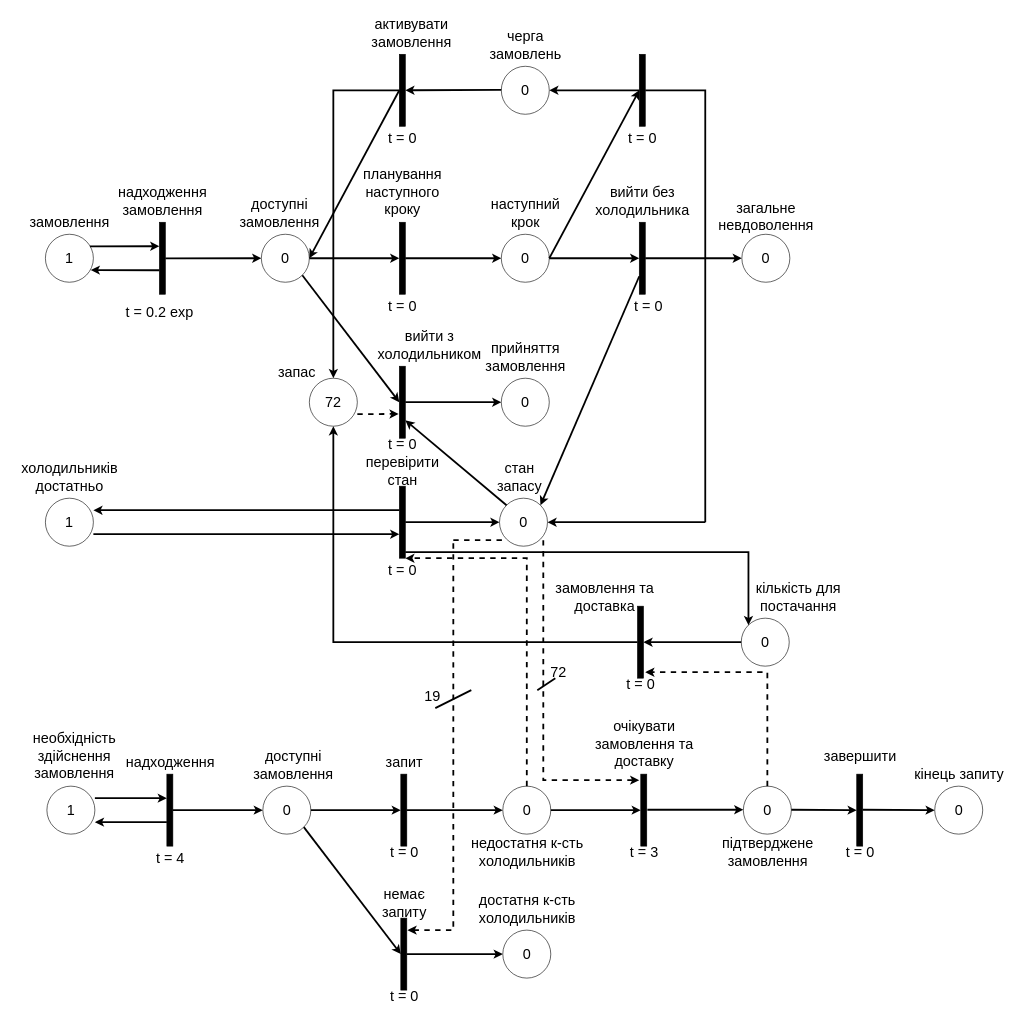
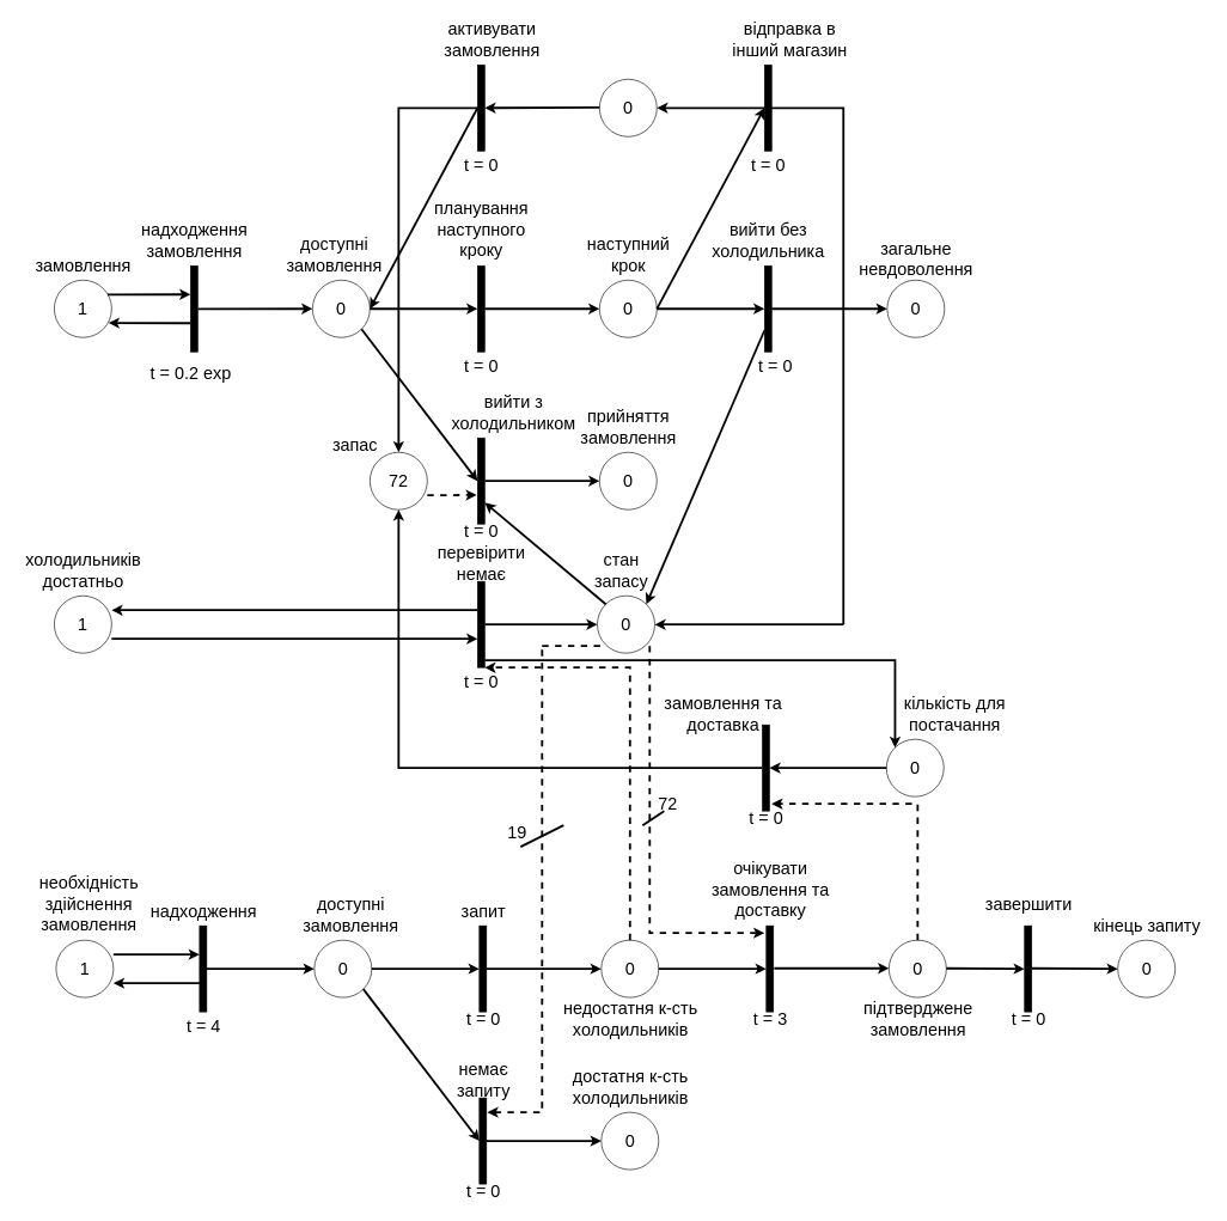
+ <mxCell id="20" value="відправка в&lt;br&gt;інший магазин" style="text;html=1;align=center;verticalAlign=middle;resizable=0;points=[];autosize=1;strokeColor=none;fillColor=none;fontSize=24;" vertex="1" parent="1"><mxGeometry x="1005" y="20" width="190" height="70" as="geometry" /></mxCell>
- <mxCell id="28" value="черга&lt;br&gt;замовлень" style="text;html=1;align=center;verticalAlign=middle;resizable=0;points=[];autosize=1;strokeColor=none;fillColor=none;fontSize=24;" vertex="1" parent="1"><mxGeometry x="805" y="40" width="140" height="70" as="geometry" /></mxCell>
- <mxCell id="68" value="перевірити&lt;br&gt;стан" style="text;html=1;align=center;verticalAlign=middle;resizable=0;points=[];autosize=1;strokeColor=none;fillColor=none;fontSize=24;" vertex="1" parent="1"><mxGeometry x="595" y="750" width="150" height="70" as="geometry" /></mxCell>
+ <mxCell id="68" value="перевірити&lt;br&gt;немає" style="text;html=1;align=center;verticalAlign=middle;resizable=0;points=[];autosize=1;strokeColor=none;fillColor=none;fontSize=24;" vertex="1" parent="1"><mxGeometry x="595" y="750" width="150" height="70" as="geometry" /></mxCell>
